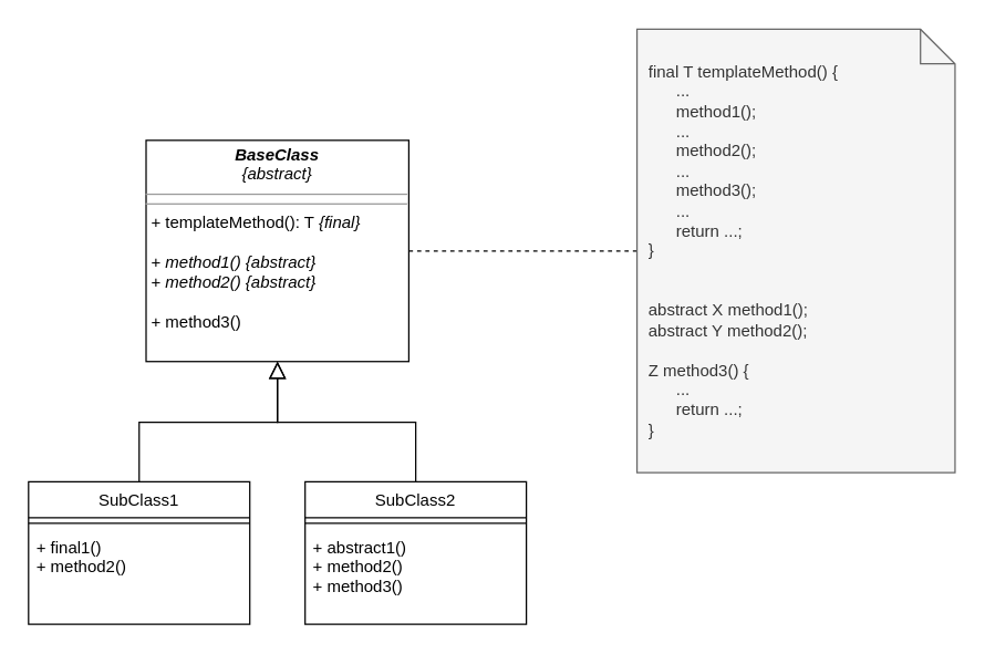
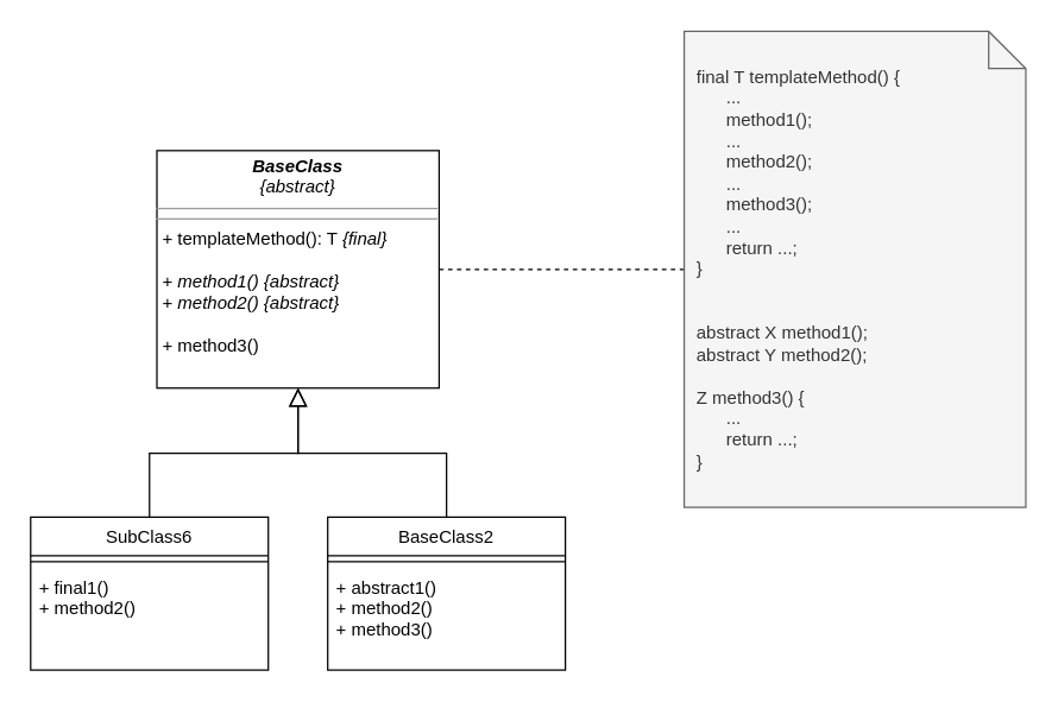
- <mxCell id="2" value="SubClass1" style="swimlane;fontStyle=0;align=center;verticalAlign=top;childLayout=stackLayout;horizontal=1;startSize=26;horizontalStack=0;resizeParent=1;resizeLast=0;collapsible=1;marginBottom=0;rounded=0;shadow=0;strokeWidth=1;" parent="1" vertex="1"><mxGeometry x="20" y="348" width="160" height="103" as="geometry"><mxRectangle x="130" y="380" width="160" height="26" as="alternateBounds" /></mxGeometry></mxCell>
+ <mxCell id="2" value="SubClass6" style="swimlane;fontStyle=0;align=center;verticalAlign=top;childLayout=stackLayout;horizontal=1;startSize=26;horizontalStack=0;resizeParent=1;resizeLast=0;collapsible=1;marginBottom=0;rounded=0;shadow=0;strokeWidth=1;" parent="1" vertex="1"><mxGeometry x="20" y="348" width="160" height="103" as="geometry"><mxRectangle x="130" y="380" width="160" height="26" as="alternateBounds" /></mxGeometry></mxCell>
- <mxCell id="8" value="SubClass2" style="swimlane;fontStyle=0;align=center;verticalAlign=top;childLayout=stackLayout;horizontal=1;startSize=26;horizontalStack=0;resizeParent=1;resizeLast=0;collapsible=1;marginBottom=0;rounded=0;shadow=0;strokeWidth=1;" parent="1" vertex="1"><mxGeometry x="220" y="348" width="160" height="103" as="geometry"><mxRectangle x="130" y="380" width="160" height="26" as="alternateBounds" /></mxGeometry></mxCell>
+ <mxCell id="8" value="BaseClass2" style="swimlane;fontStyle=0;align=center;verticalAlign=top;childLayout=stackLayout;horizontal=1;startSize=26;horizontalStack=0;resizeParent=1;resizeLast=0;collapsible=1;marginBottom=0;rounded=0;shadow=0;strokeWidth=1;" parent="1" vertex="1"><mxGeometry x="220" y="348" width="160" height="103" as="geometry"><mxRectangle x="130" y="380" width="160" height="26" as="alternateBounds" /></mxGeometry></mxCell>
